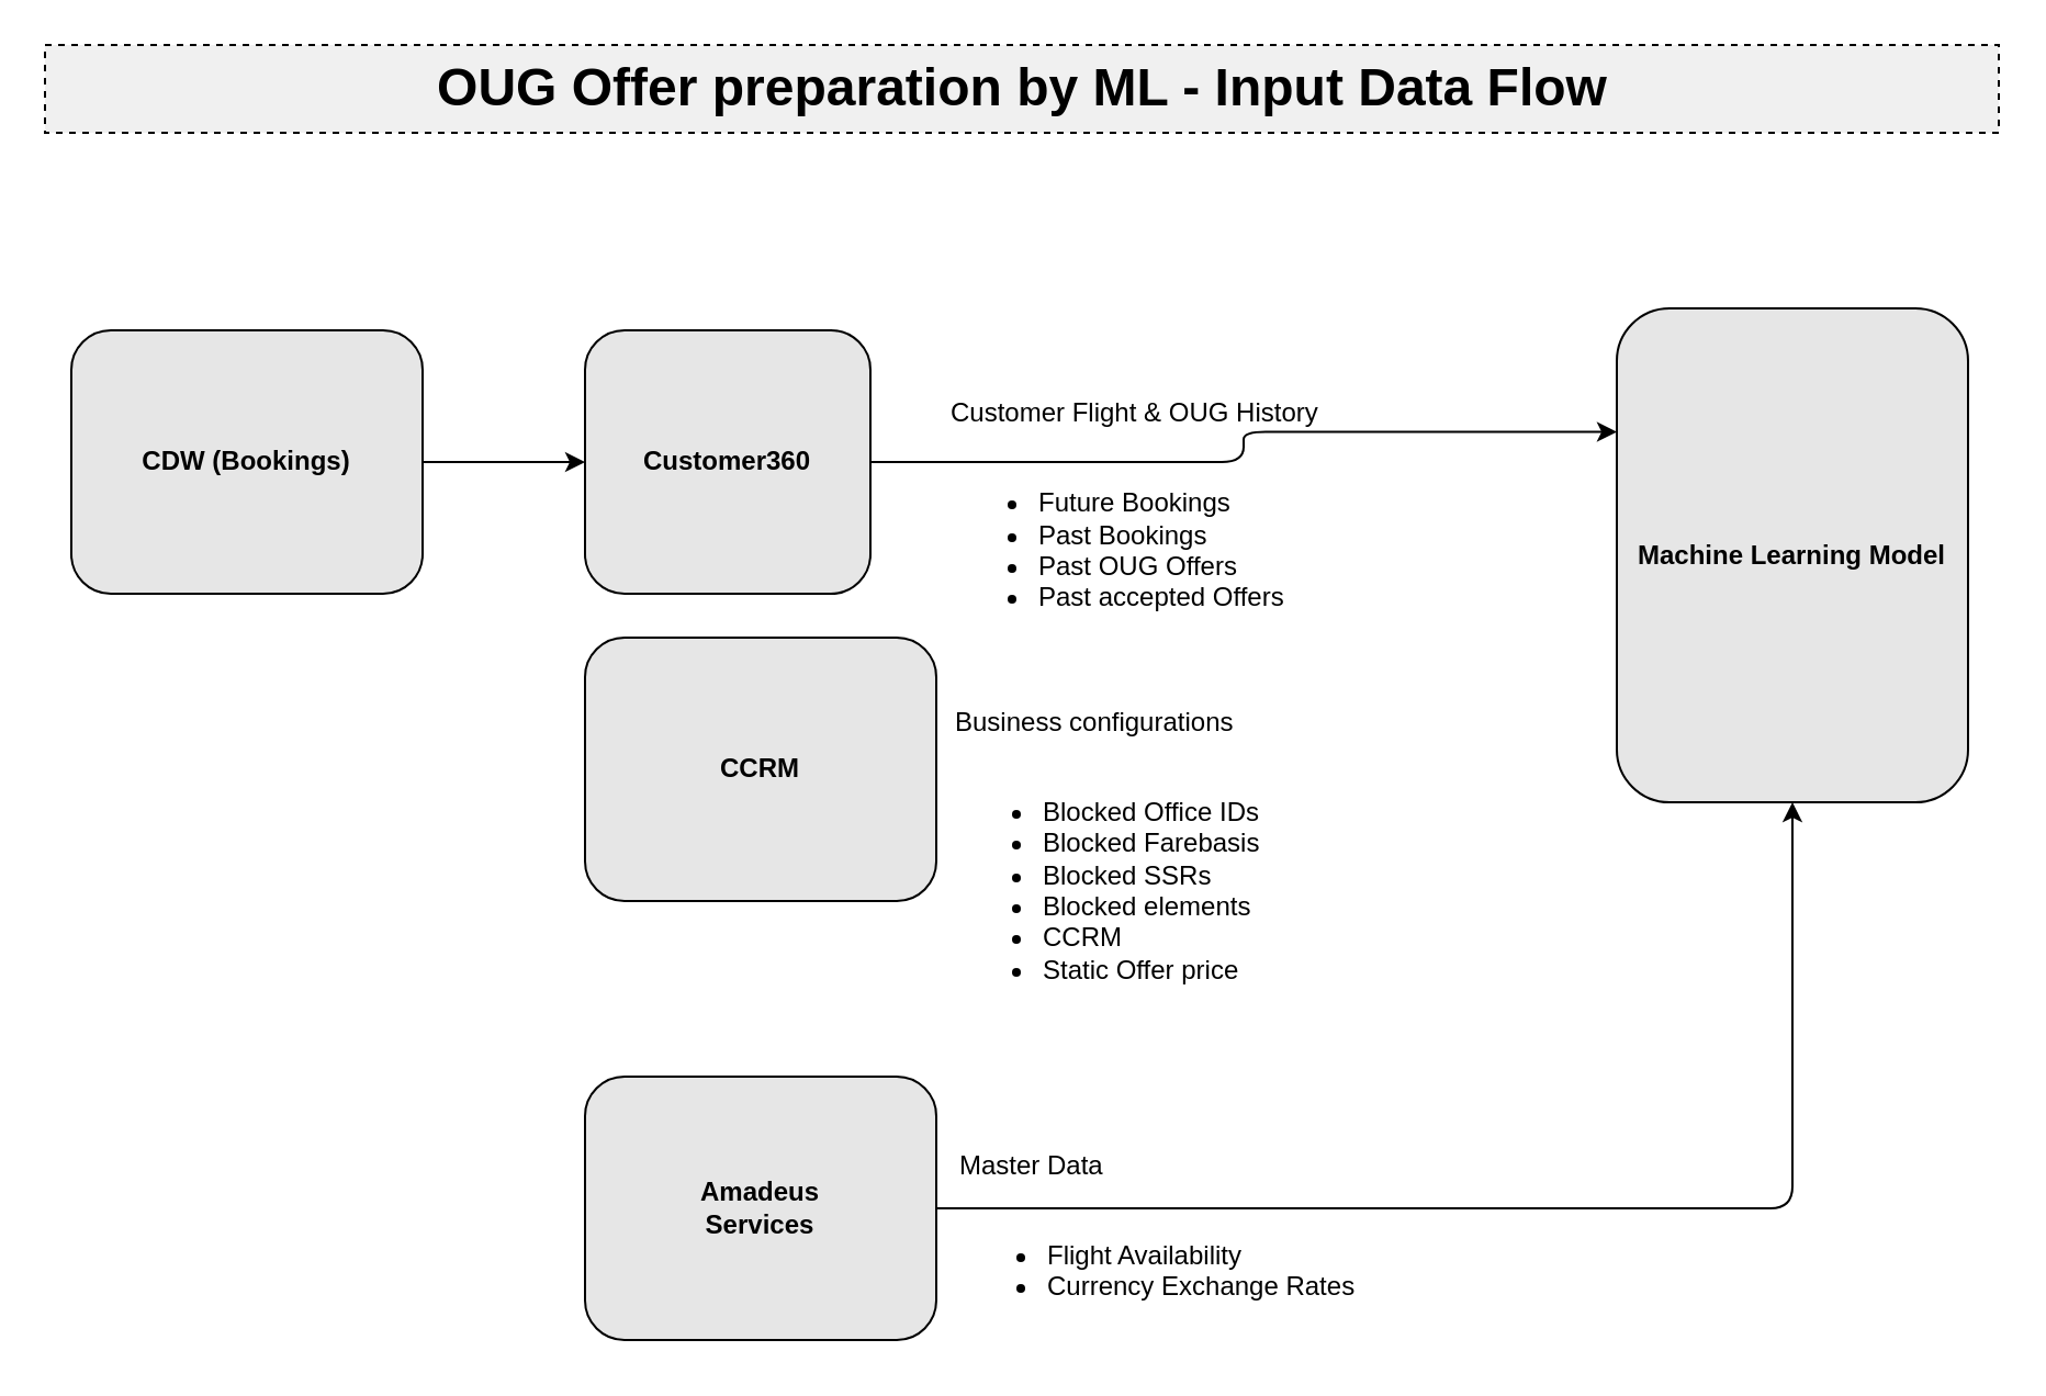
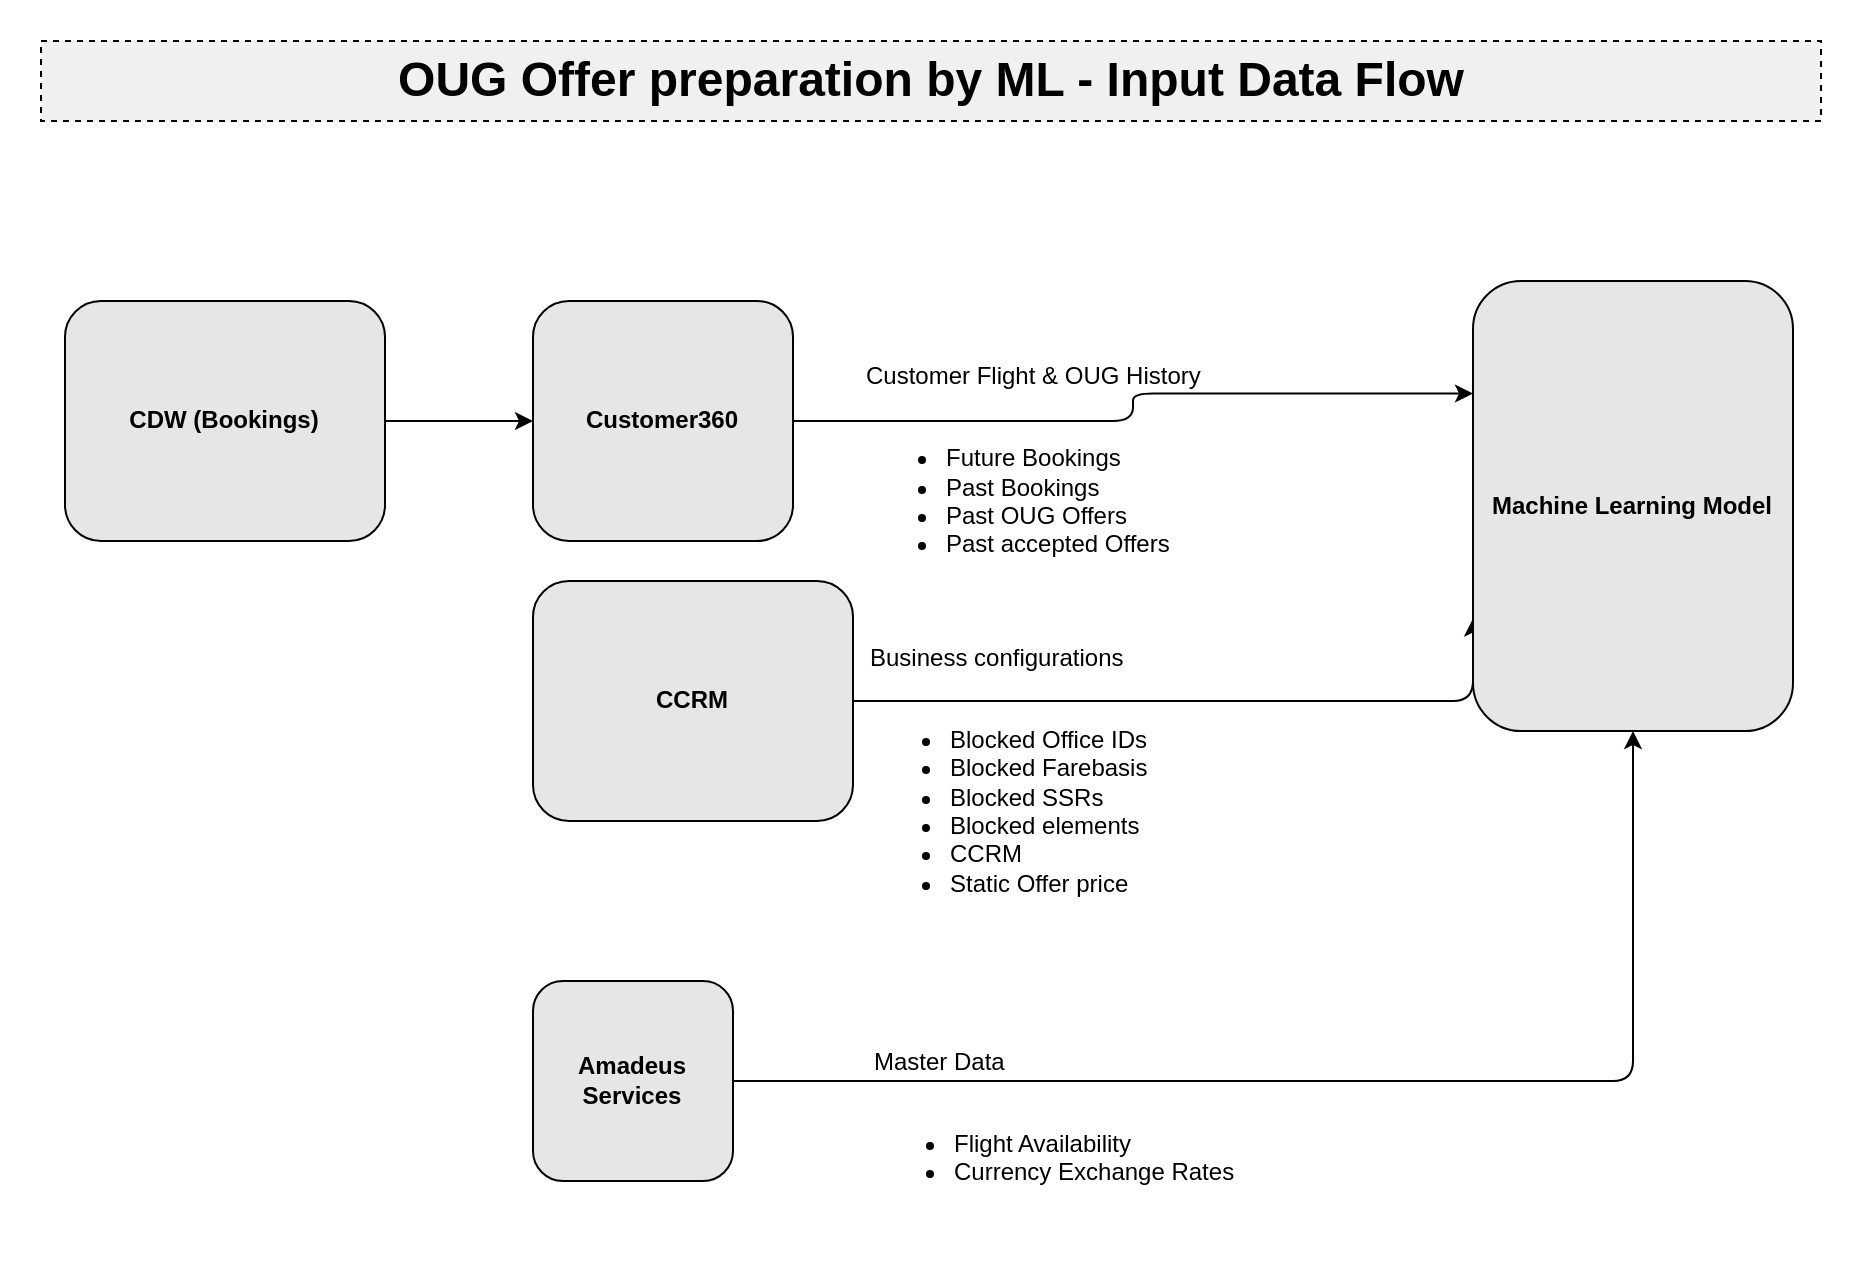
+ <mxCell id="5" style="edgeStyle=orthogonalEdgeStyle;rounded=1;orthogonalLoop=1;jettySize=auto;html=1;entryX=0;entryY=0.75;entryDx=0;entryDy=0;strokeWidth=1;arcSize=20;fillColor=none;" edge="1" parent="1" source="6" target="9"><mxGeometry relative="1" as="geometry"><Array as="points"><mxPoint x="586" y="350" /><mxPoint x="586" y="350" /></Array></mxGeometry></mxCell>
- <mxCell id="11" value="&lt;b&gt;Amadeus&lt;br&gt;Services&lt;br&gt;&lt;/b&gt;" style="rounded=1;whiteSpace=wrap;html=1;strokeColor=default;fillColor=#E6E6E6;" vertex="1" parent="1"><mxGeometry x="266" y="490" width="160" height="120" as="geometry" /></mxCell>
+ <mxCell id="11" value="&lt;b&gt;Amadeus&lt;br&gt;Services&lt;br&gt;&lt;/b&gt;" style="rounded=1;whiteSpace=wrap;html=1;strokeColor=default;fillColor=#E6E6E6;" vertex="1" parent="1"><mxGeometry x="266" y="490" width="100" height="100" as="geometry" /></mxCell>
